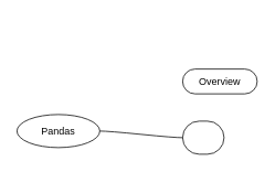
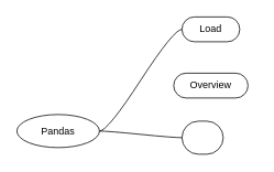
+ <mxCell id="2" value="Load&lt;br&gt;" style="whiteSpace=wrap;html=1;rounded=1;arcSize=50;align=center;verticalAlign=middle;container=1;recursiveResize=0;strokeWidth=1;autosize=1;spacing=4;treeFolding=1;" vertex="1" parent="1"><mxGeometry x="220" y="20" width="70" height="30" as="geometry" /></mxCell>
+ <mxCell id="3" value="" style="edgeStyle=entityRelationEdgeStyle;startArrow=none;endArrow=none;segment=10;curved=1;" edge="1" target="2" parent="1" source="4"><mxGeometry relative="1" as="geometry"><mxPoint x="-80" y="-47" as="sourcePoint" /></mxGeometry></mxCell>
- <mxCell id="5" value="Overview" style="whiteSpace=wrap;html=1;rounded=1;arcSize=50;align=center;verticalAlign=middle;container=1;recursiveResize=0;strokeWidth=1;autosize=1;spacing=4;treeFolding=1;" vertex="1" parent="1"><mxGeometry x="220" y="83" width="90" height="30" as="geometry" /></mxCell>
+ <mxCell id="5" value="Overview" style="whiteSpace=wrap;html=1;rounded=1;arcSize=50;align=center;verticalAlign=middle;container=1;recursiveResize=0;strokeWidth=1;autosize=1;spacing=4;treeFolding=1;" vertex="1" parent="1"><mxGeometry x="210" y="88" width="90" height="30" as="geometry" /></mxCell>
